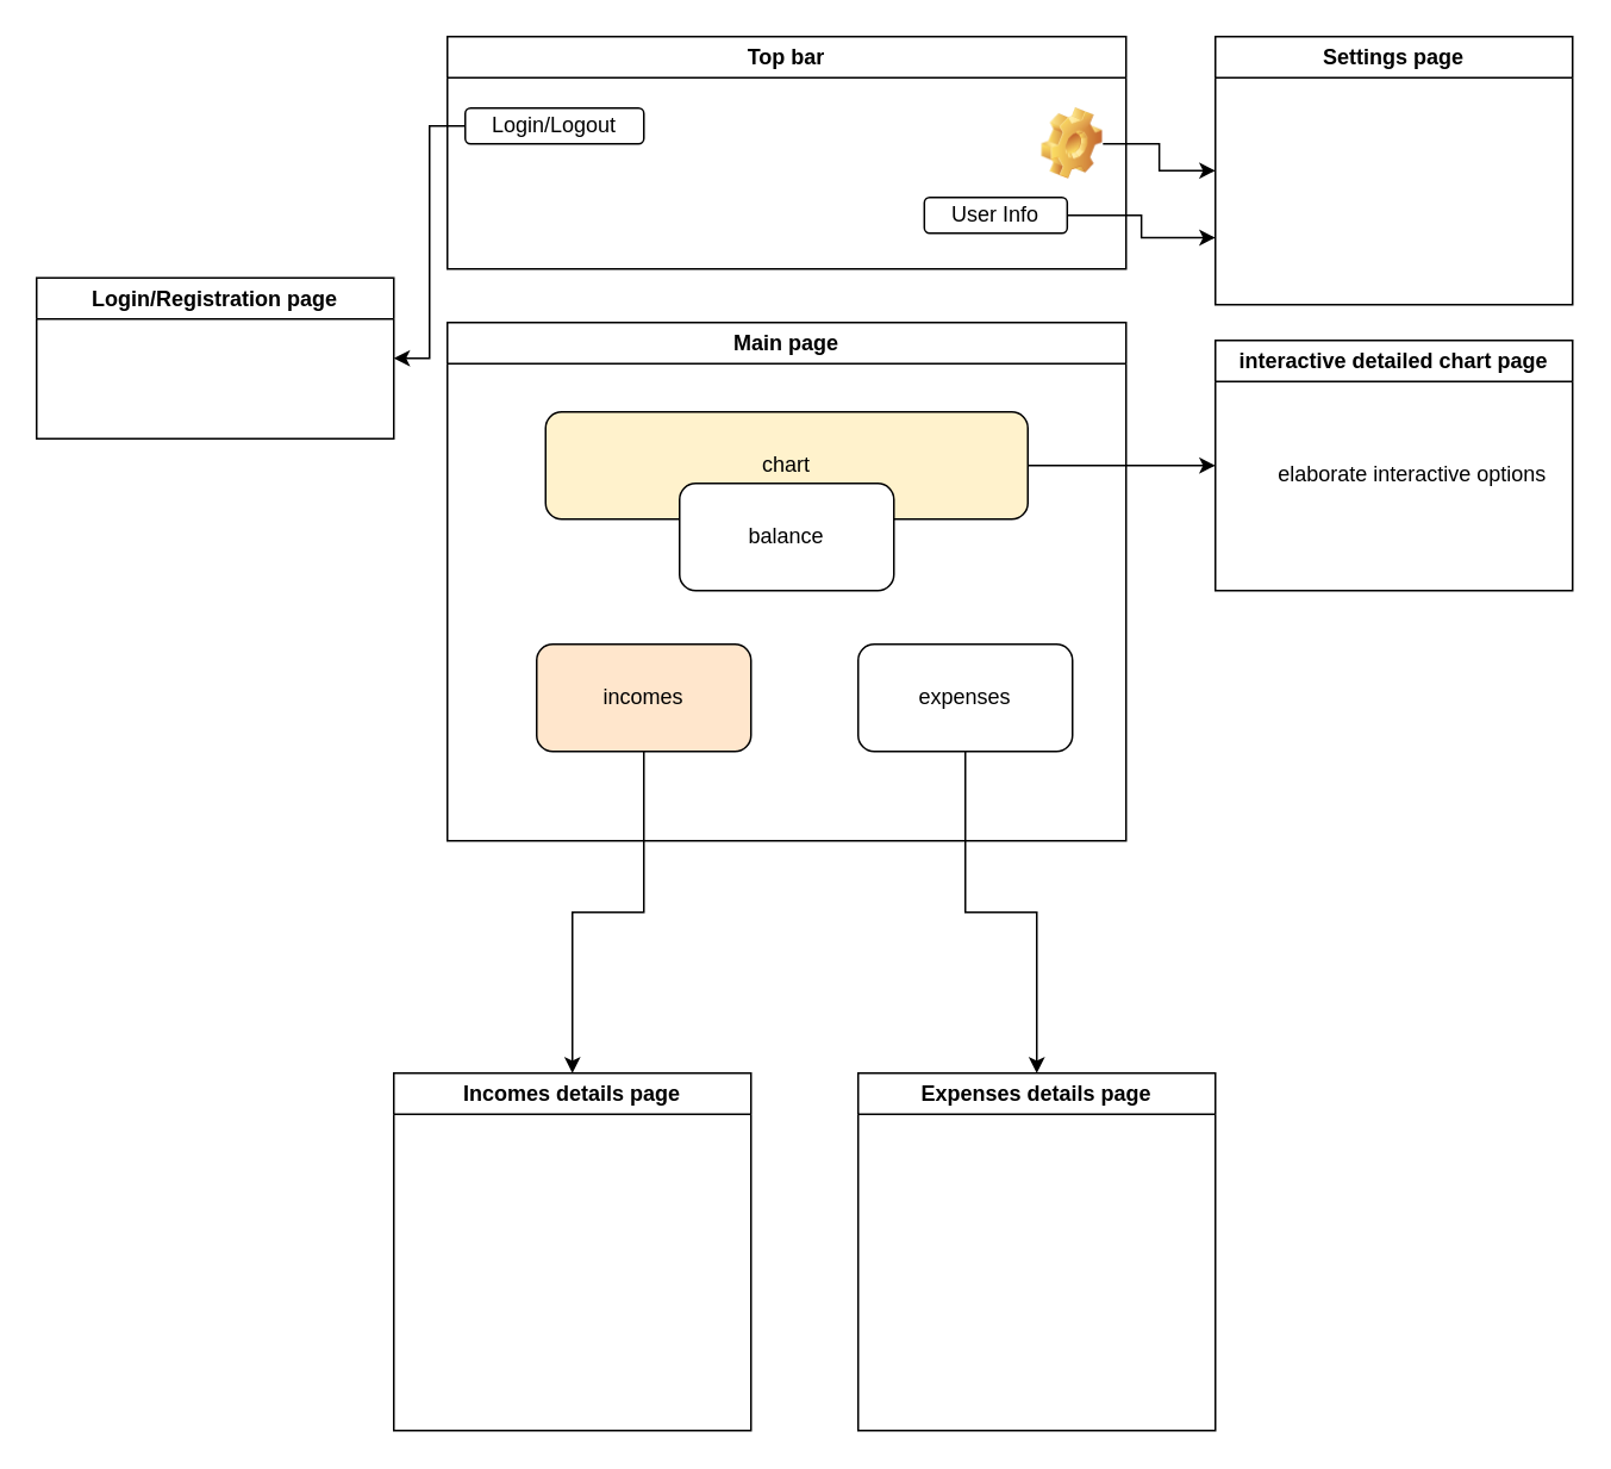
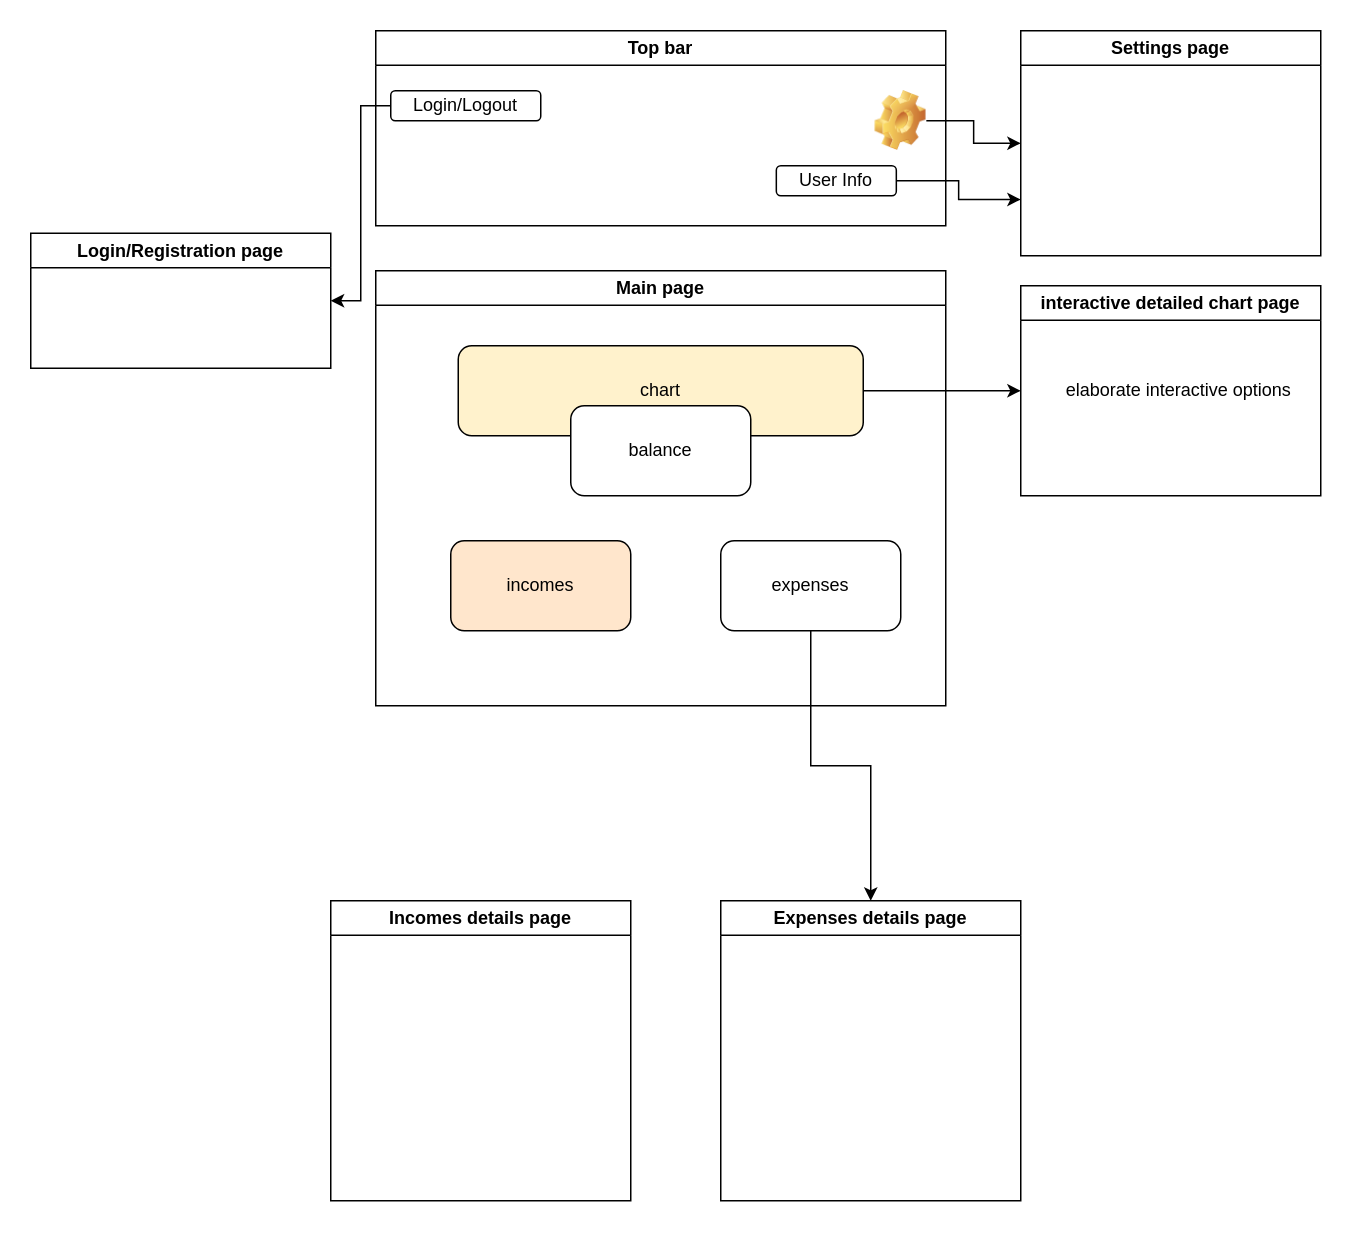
- <mxCell id="9" value="elaborate interactive options" style="text;html=1;align=center;verticalAlign=middle;resizable=0;points=[];autosize=1;strokeColor=none;fillColor=none;" vertex="1" parent="8"><mxGeometry x="25" y="60" width="170" height="30" as="geometry" /></mxCell>
+ <mxCell id="9" value="elaborate interactive options" style="text;html=1;align=center;verticalAlign=middle;resizable=0;points=[];autosize=1;strokeColor=none;fillColor=none;" vertex="1" parent="8"><mxGeometry x="20" y="55" width="170" height="30" as="geometry" /></mxCell>
- <mxCell id="12" style="edgeStyle=orthogonalEdgeStyle;rounded=0;orthogonalLoop=1;jettySize=auto;html=1;exitX=0.5;exitY=1;exitDx=0;exitDy=0;entryX=0.5;entryY=0;entryDx=0;entryDy=0;" edge="1" parent="1" source="6" target="11"><mxGeometry relative="1" as="geometry" /></mxCell>
